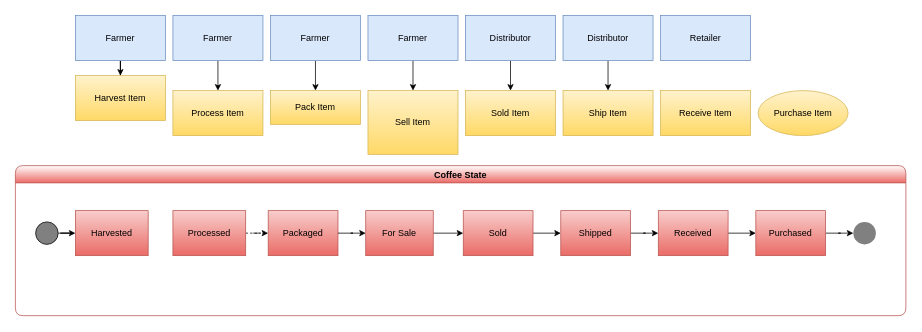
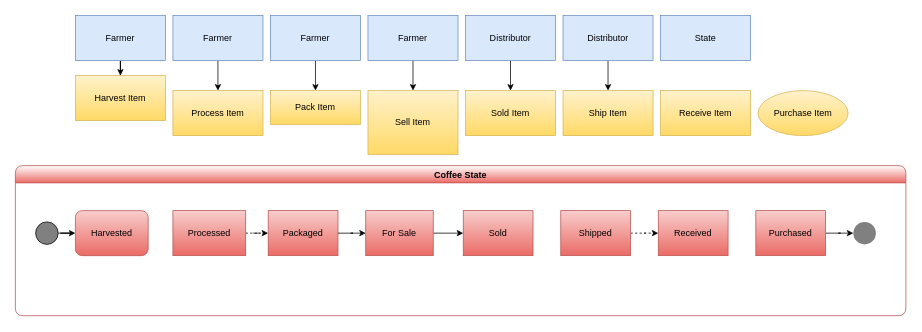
- <mxCell id="6" value="Retailer" style="rounded=0;whiteSpace=wrap;html=1;fillColor=#dae8fc;strokeColor=#6c8ebf;" vertex="1" parent="1"><mxGeometry x="880" y="20" width="120" height="60" as="geometry" /></mxCell>
+ <mxCell id="6" value="State" style="rounded=0;whiteSpace=wrap;html=1;fillColor=#dae8fc;strokeColor=#6c8ebf;" vertex="1" parent="1"><mxGeometry x="880" y="20" width="120" height="60" as="geometry" /></mxCell>
- <mxCell id="24" value="Harvested" style="rounded=0;whiteSpace=wrap;html=1;gradientColor=#ea6b66;fillColor=#f8cecc;strokeColor=#b85450;" vertex="1" parent="1"><mxGeometry x="100" y="280" width="97" height="60" as="geometry" /></mxCell>
+ <mxCell id="24" value="Harvested" style="whiteSpace=wrap;html=1;gradientColor=#ea6b66;fillColor=#f8cecc;strokeColor=#b85450;rounded=1;" vertex="1" parent="1"><mxGeometry x="100" y="280" width="97" height="60" as="geometry" /></mxCell>
- <mxCell id="37" style="edgeStyle=orthogonalEdgeStyle;rounded=0;orthogonalLoop=1;jettySize=auto;html=1;exitX=1;exitY=0.5;exitDx=0;exitDy=0;entryX=0;entryY=0.5;entryDx=0;entryDy=0;" edge="1" parent="30" source="38" target="39"><mxGeometry relative="1" as="geometry" /></mxCell>
- <mxCell id="31" style="edgeStyle=orthogonalEdgeStyle;rounded=0;orthogonalLoop=1;jettySize=auto;html=1;exitX=1;exitY=0.5;exitDx=0;exitDy=0;" edge="1" parent="30" source="39" target="33"><mxGeometry relative="1" as="geometry" /></mxCell>
+ <mxCell id="31" style="edgeStyle=orthogonalEdgeStyle;rounded=0;orthogonalLoop=1;jettySize=auto;html=1;exitX=1;exitY=0.5;exitDx=0;exitDy=0;dashed=1;" edge="1" parent="30" source="39" target="33"><mxGeometry relative="1" as="geometry" /></mxCell>
- <mxCell id="32" style="edgeStyle=orthogonalEdgeStyle;rounded=0;orthogonalLoop=1;jettySize=auto;html=1;exitX=1;exitY=0.5;exitDx=0;exitDy=0;entryX=0;entryY=0.5;entryDx=0;entryDy=0;" edge="1" parent="30" source="33" target="35"><mxGeometry relative="1" as="geometry" /></mxCell>
